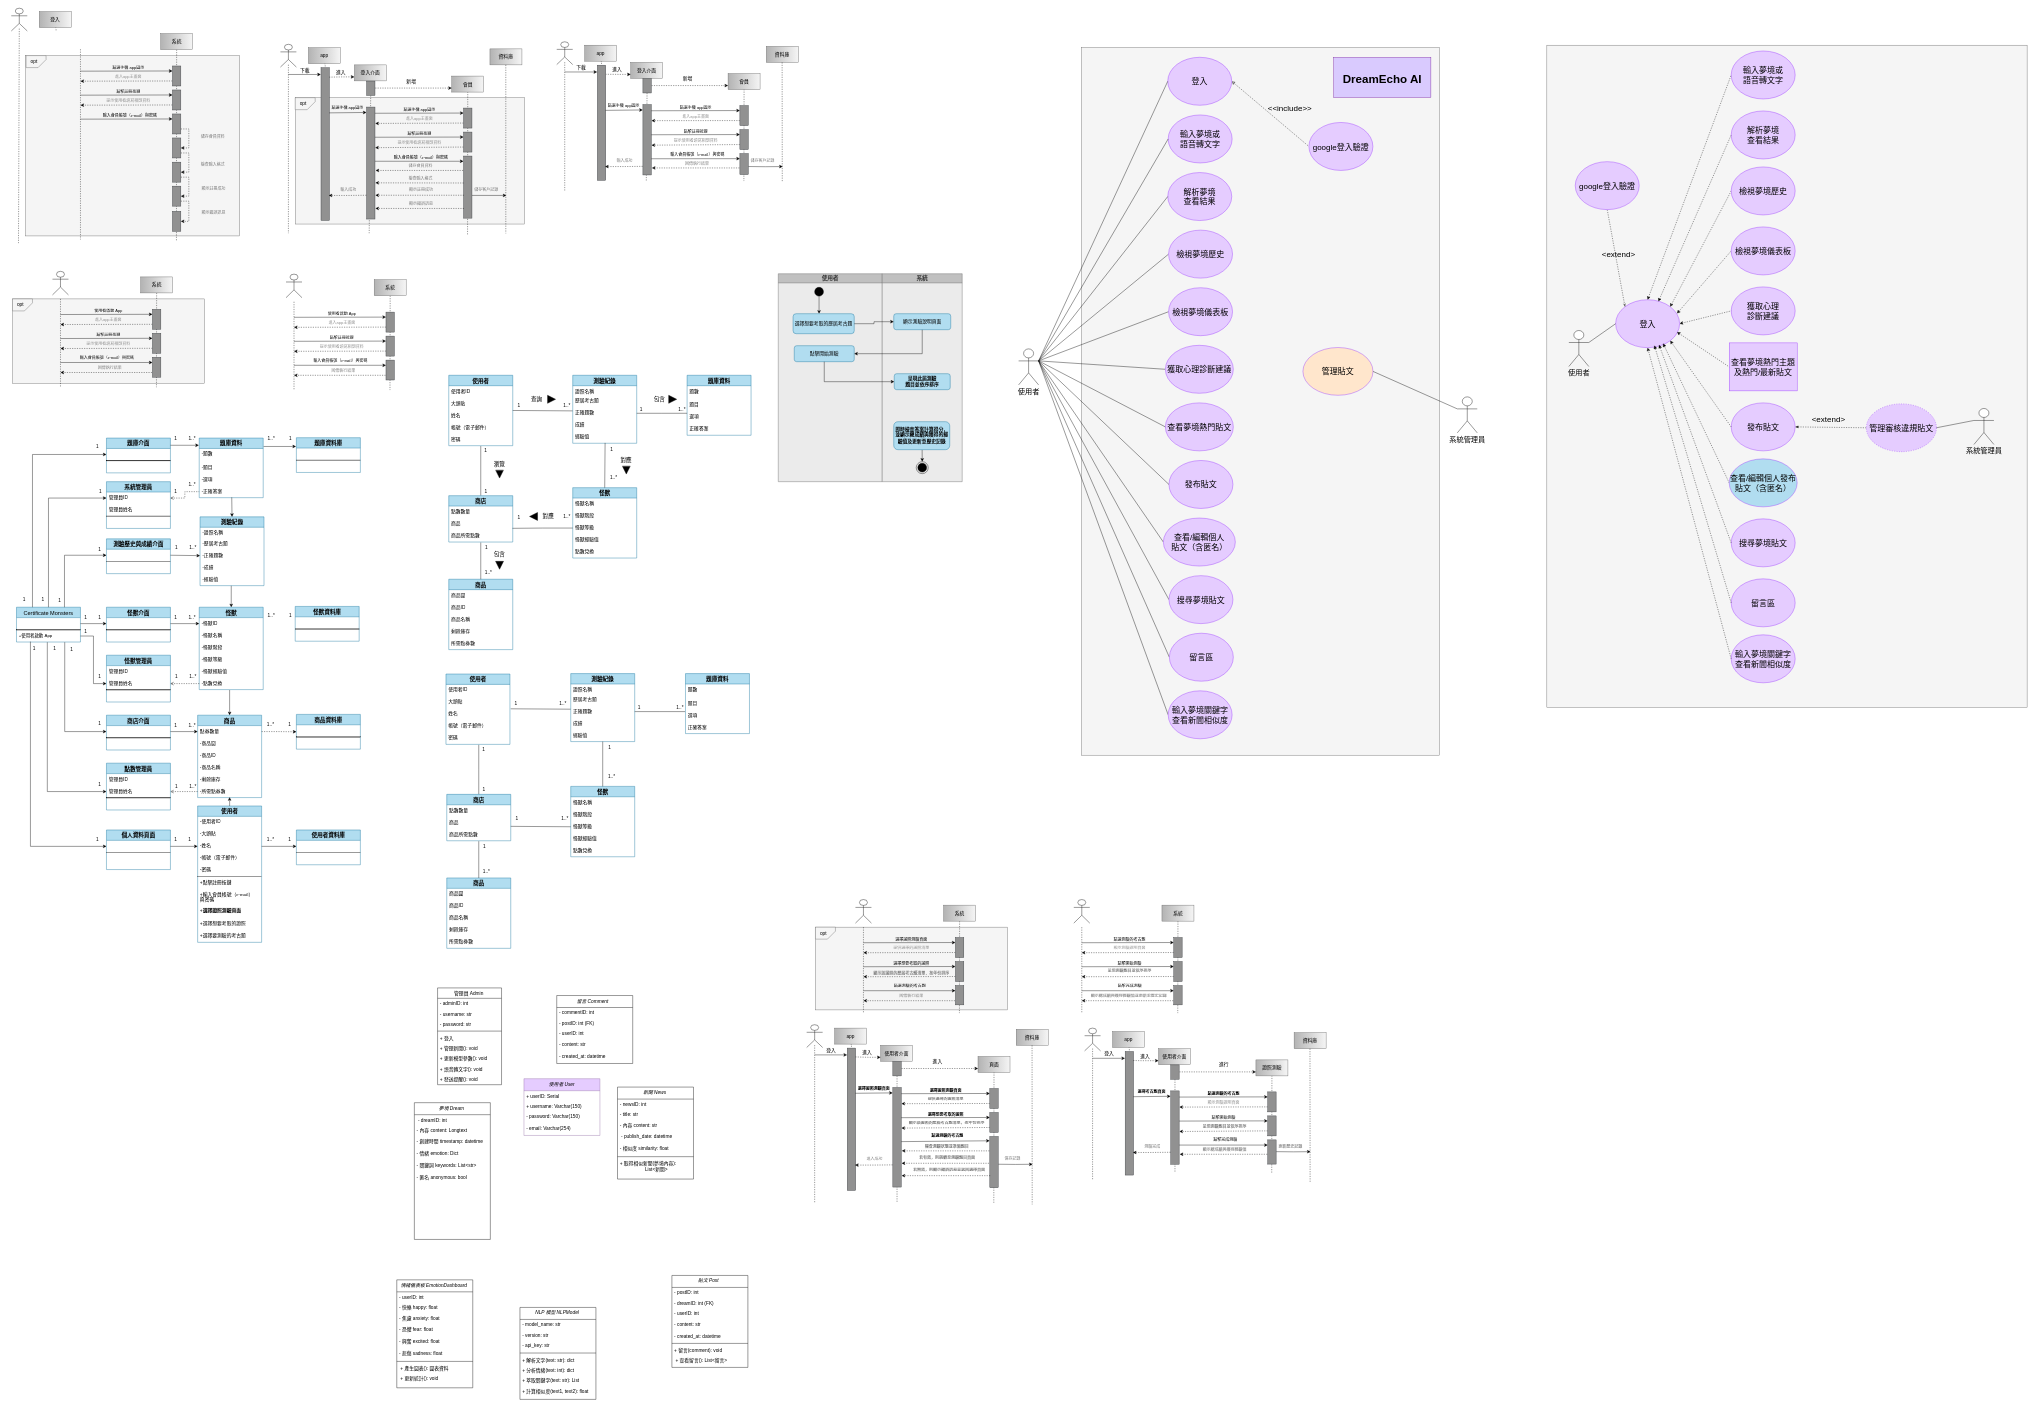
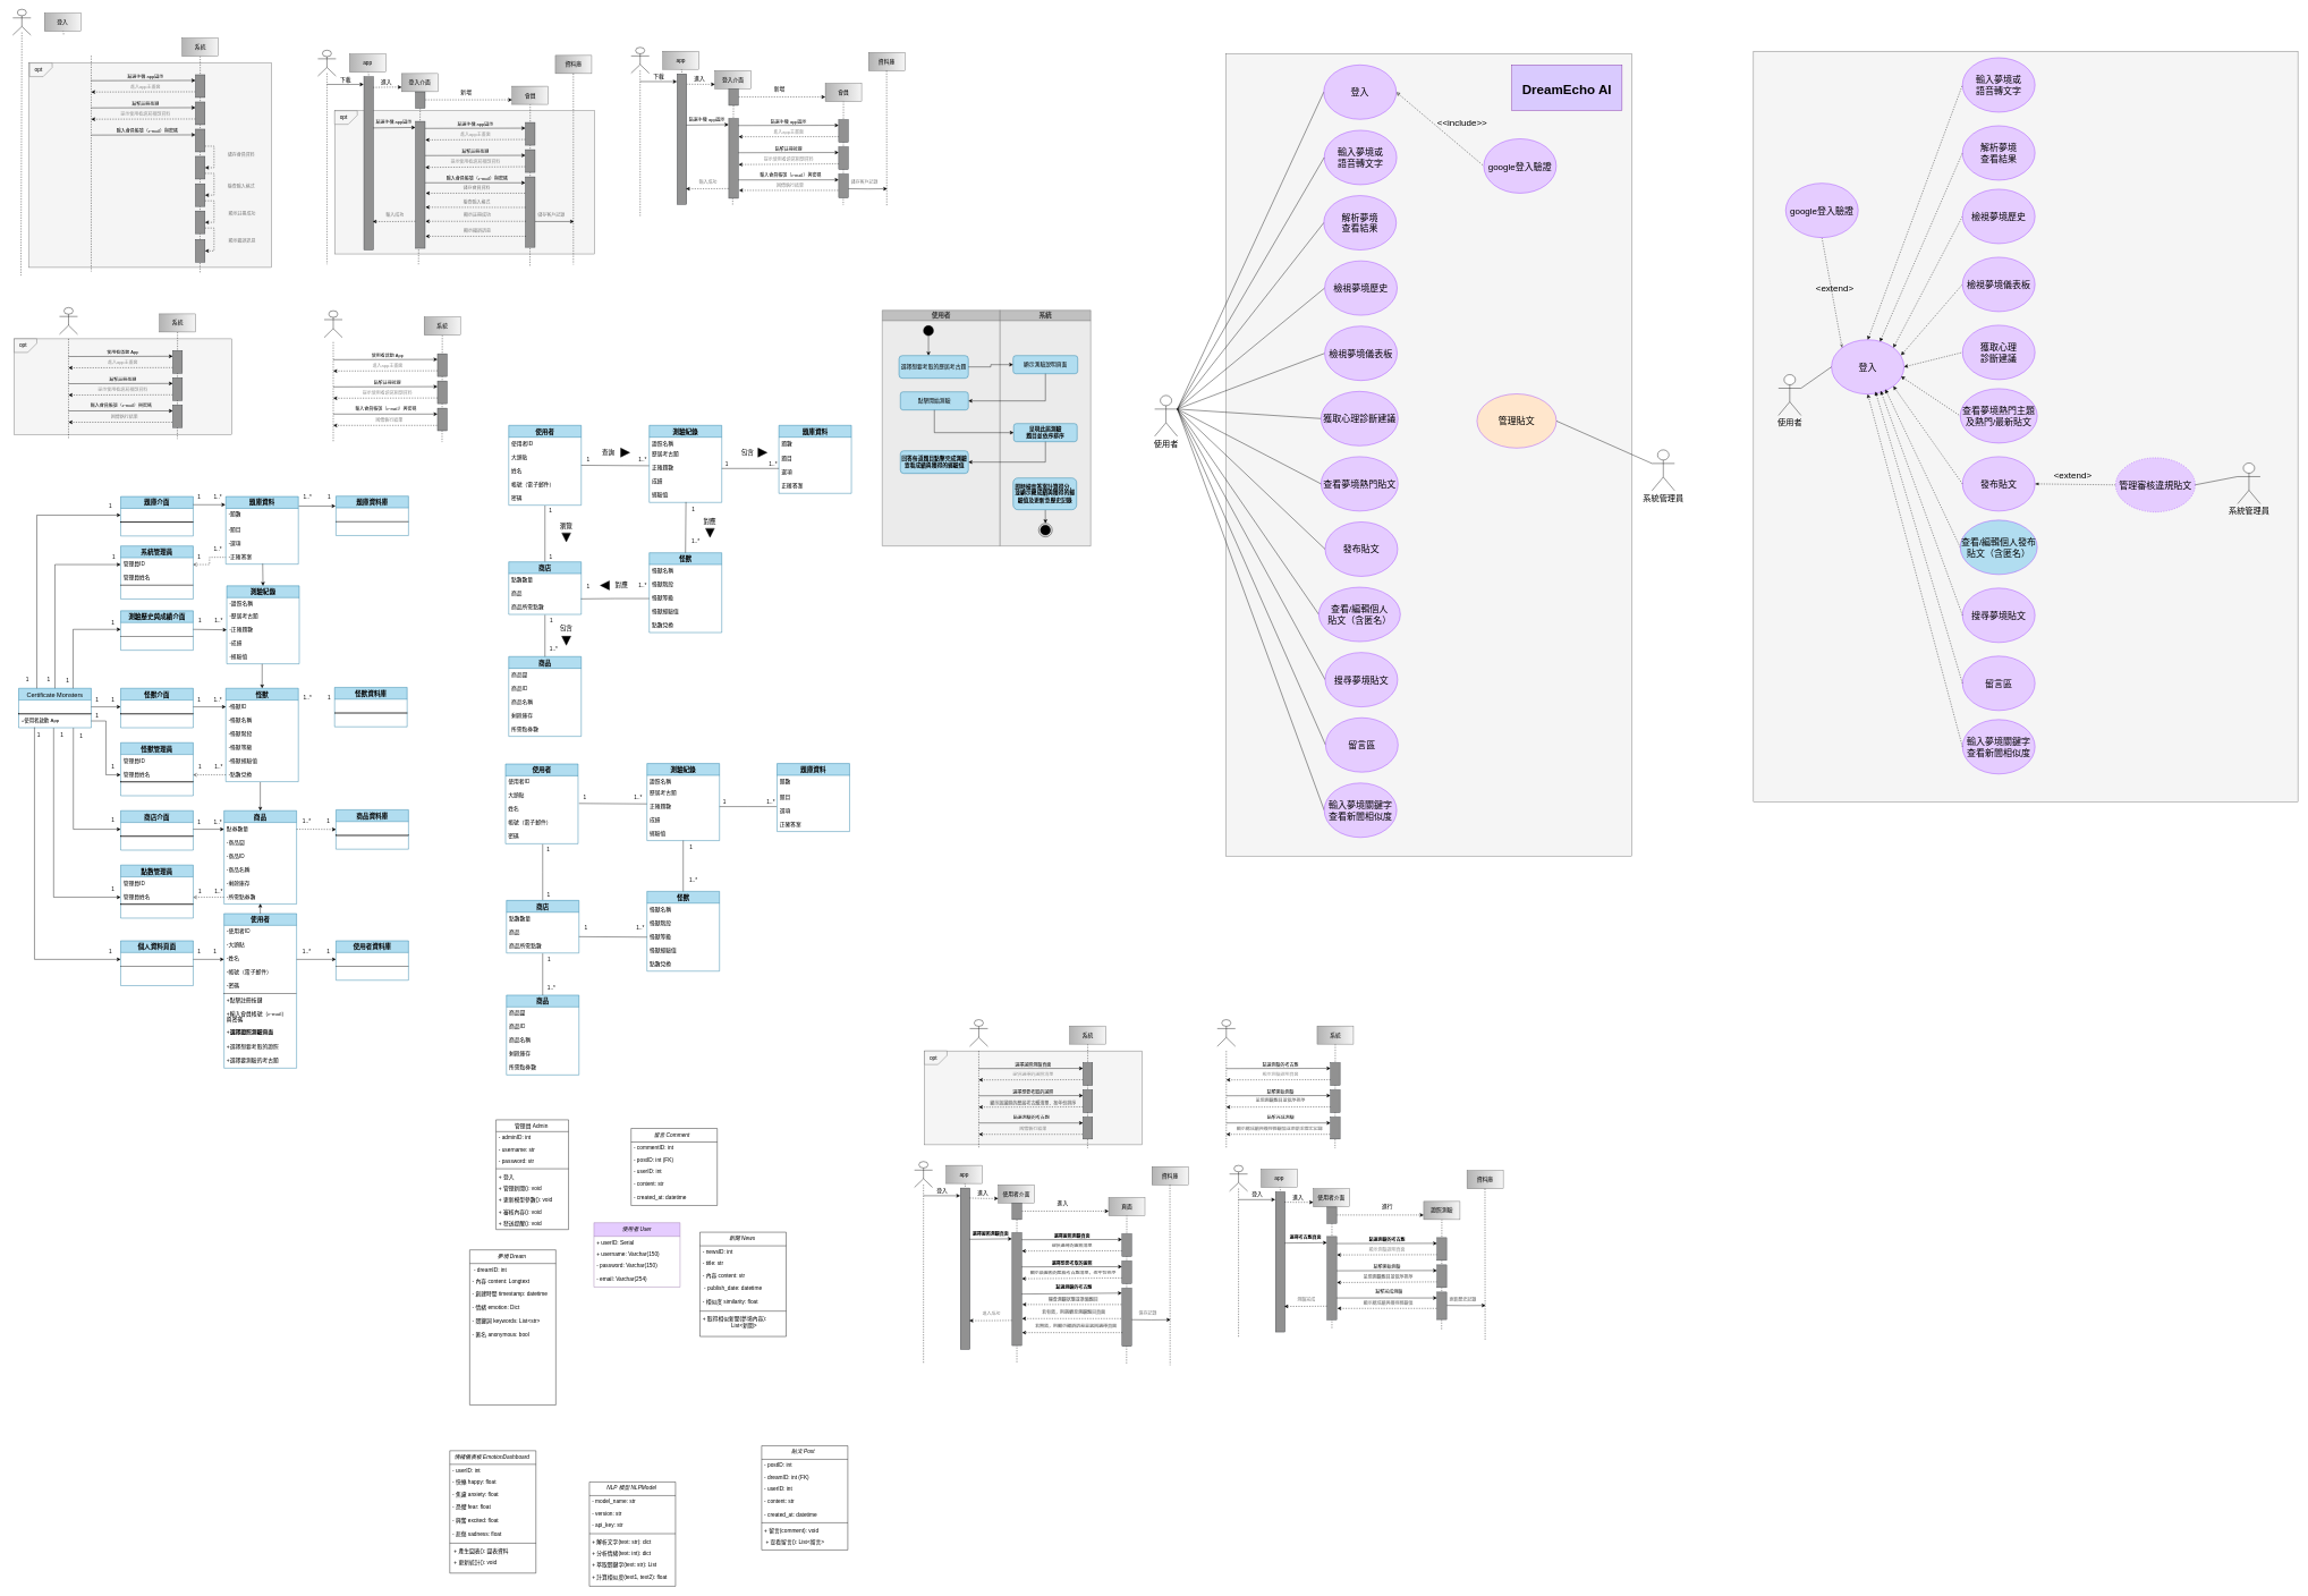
- <mxCell id="605" value="&lt;div style=&quot;font-size: 20px;&quot;&gt;查看夢境熱門主題及熱門/最新貼文&lt;/div&gt;" style="whiteSpace=wrap;html=1;fillColor=#E5CCFF;strokeColor=#9933FF;fontSize=20;fontStyle=0;fontFamily=Helvetica;align=center;verticalAlign=middle;fontColor=default;flipV=1;rounded=0;" parent="1" vertex="1"><mxGeometry x="4323" y="857" width="170" height="120" as="geometry" /></mxCell>
+ <mxCell id="605" value="&lt;div style=&quot;font-size: 20px;&quot;&gt;查看夢境熱門主題及熱門/最新貼文&lt;/div&gt;" style="ellipse;whiteSpace=wrap;html=1;fillColor=#E5CCFF;strokeColor=#9933FF;fontSize=20;fontStyle=0;fontFamily=Helvetica;align=center;verticalAlign=middle;fontColor=default;flipV=1;" parent="1" vertex="1"><mxGeometry x="4323" y="857" width="170" height="120" as="geometry" /></mxCell>
+ <mxCell id="331" value="&lt;div&gt;&lt;span style=&quot;text-align: start; font-family: &amp;quot;Heiti SC Light&amp;quot;;&quot;&gt;&lt;font&gt;&lt;b&gt;回答每道題目點擊完成測驗查看成績與獲得的經驗值&lt;/b&gt;&lt;/font&gt;&lt;/span&gt;&lt;/div&gt;" style="rounded=1;whiteSpace=wrap;html=1;fillColor=#b1ddf0;strokeColor=#10739e;" parent="326" vertex="1"><mxGeometry x="40" y="310" width="150" height="50" as="geometry" /></mxCell>
+ <mxCell id="472" style="edgeStyle=orthogonalEdgeStyle;rounded=0;orthogonalLoop=1;jettySize=auto;html=1;exitX=0.5;exitY=1;exitDx=0;exitDy=0;entryX=1;entryY=0.5;entryDx=0;entryDy=0;" parent="1" source="334" target="331" edge="1"><mxGeometry relative="1" as="geometry" /></mxCell>
- <mxCell id="653" value="+ 語音轉文字(): void " style="text;align=left;verticalAlign=top;spacingLeft=4;spacingRight=4;overflow=hidden;rotatable=0;points=[[0,0.5],[1,0.5]];portConstraint=eastwest;" parent="645" vertex="1"><mxGeometry y="190" width="160" height="26" as="geometry" /></mxCell>
+ <mxCell id="653" value="+ 審核內容(): void " style="text;align=left;verticalAlign=top;spacingLeft=4;spacingRight=4;overflow=hidden;rotatable=0;points=[[0,0.5],[1,0.5]];portConstraint=eastwest;" parent="645" vertex="1"><mxGeometry y="190" width="160" height="26" as="geometry" /></mxCell>
